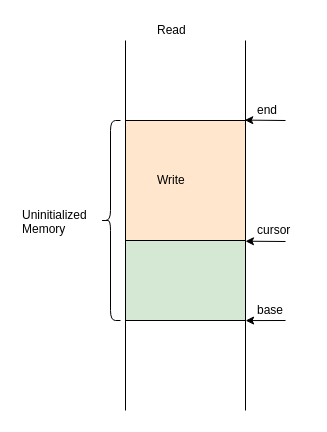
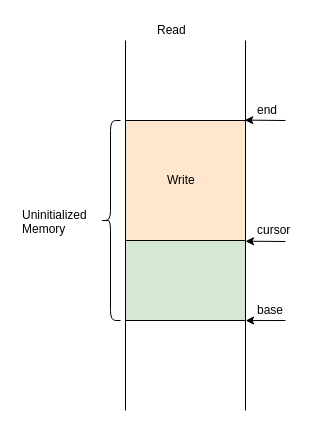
- <mxCell id="15" value="Write" style="text;html=1;resizable=0;points=[];autosize=1;align=left;verticalAlign=top;spacingTop=-4;" vertex="1" parent="1"><mxGeometry x="155" y="170" width="40" height="20" as="geometry" /></mxCell>
+ <mxCell id="15" value="Write" style="text;html=1;resizable=0;points=[];autosize=1;align=left;verticalAlign=top;spacingTop=-4;" vertex="1" parent="1"><mxGeometry x="165" y="170" width="40" height="20" as="geometry" /></mxCell>
